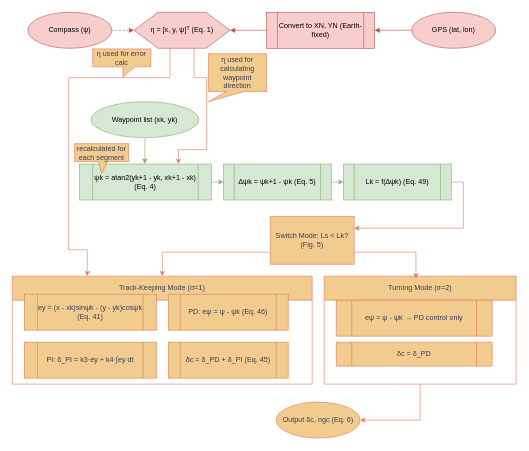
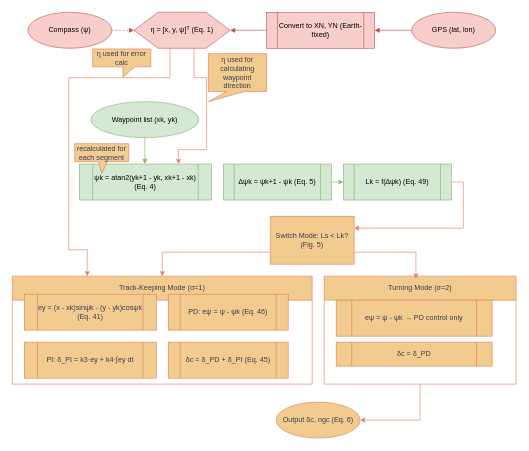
- <mxCell id="9" style="edgeStyle=orthogonalEdgeStyle;rounded=0;orthogonalLoop=1;jettySize=auto;html=1;exitX=1;exitY=0.5;exitDx=0;exitDy=0;entryX=0;entryY=0.5;entryDx=0;entryDy=0;strokeColor=#82b366;fontColor=#393C56;fillColor=#d5e8d4;" edge="1" parent="1" source="10" target="12"><mxGeometry relative="1" as="geometry" /></mxCell>
